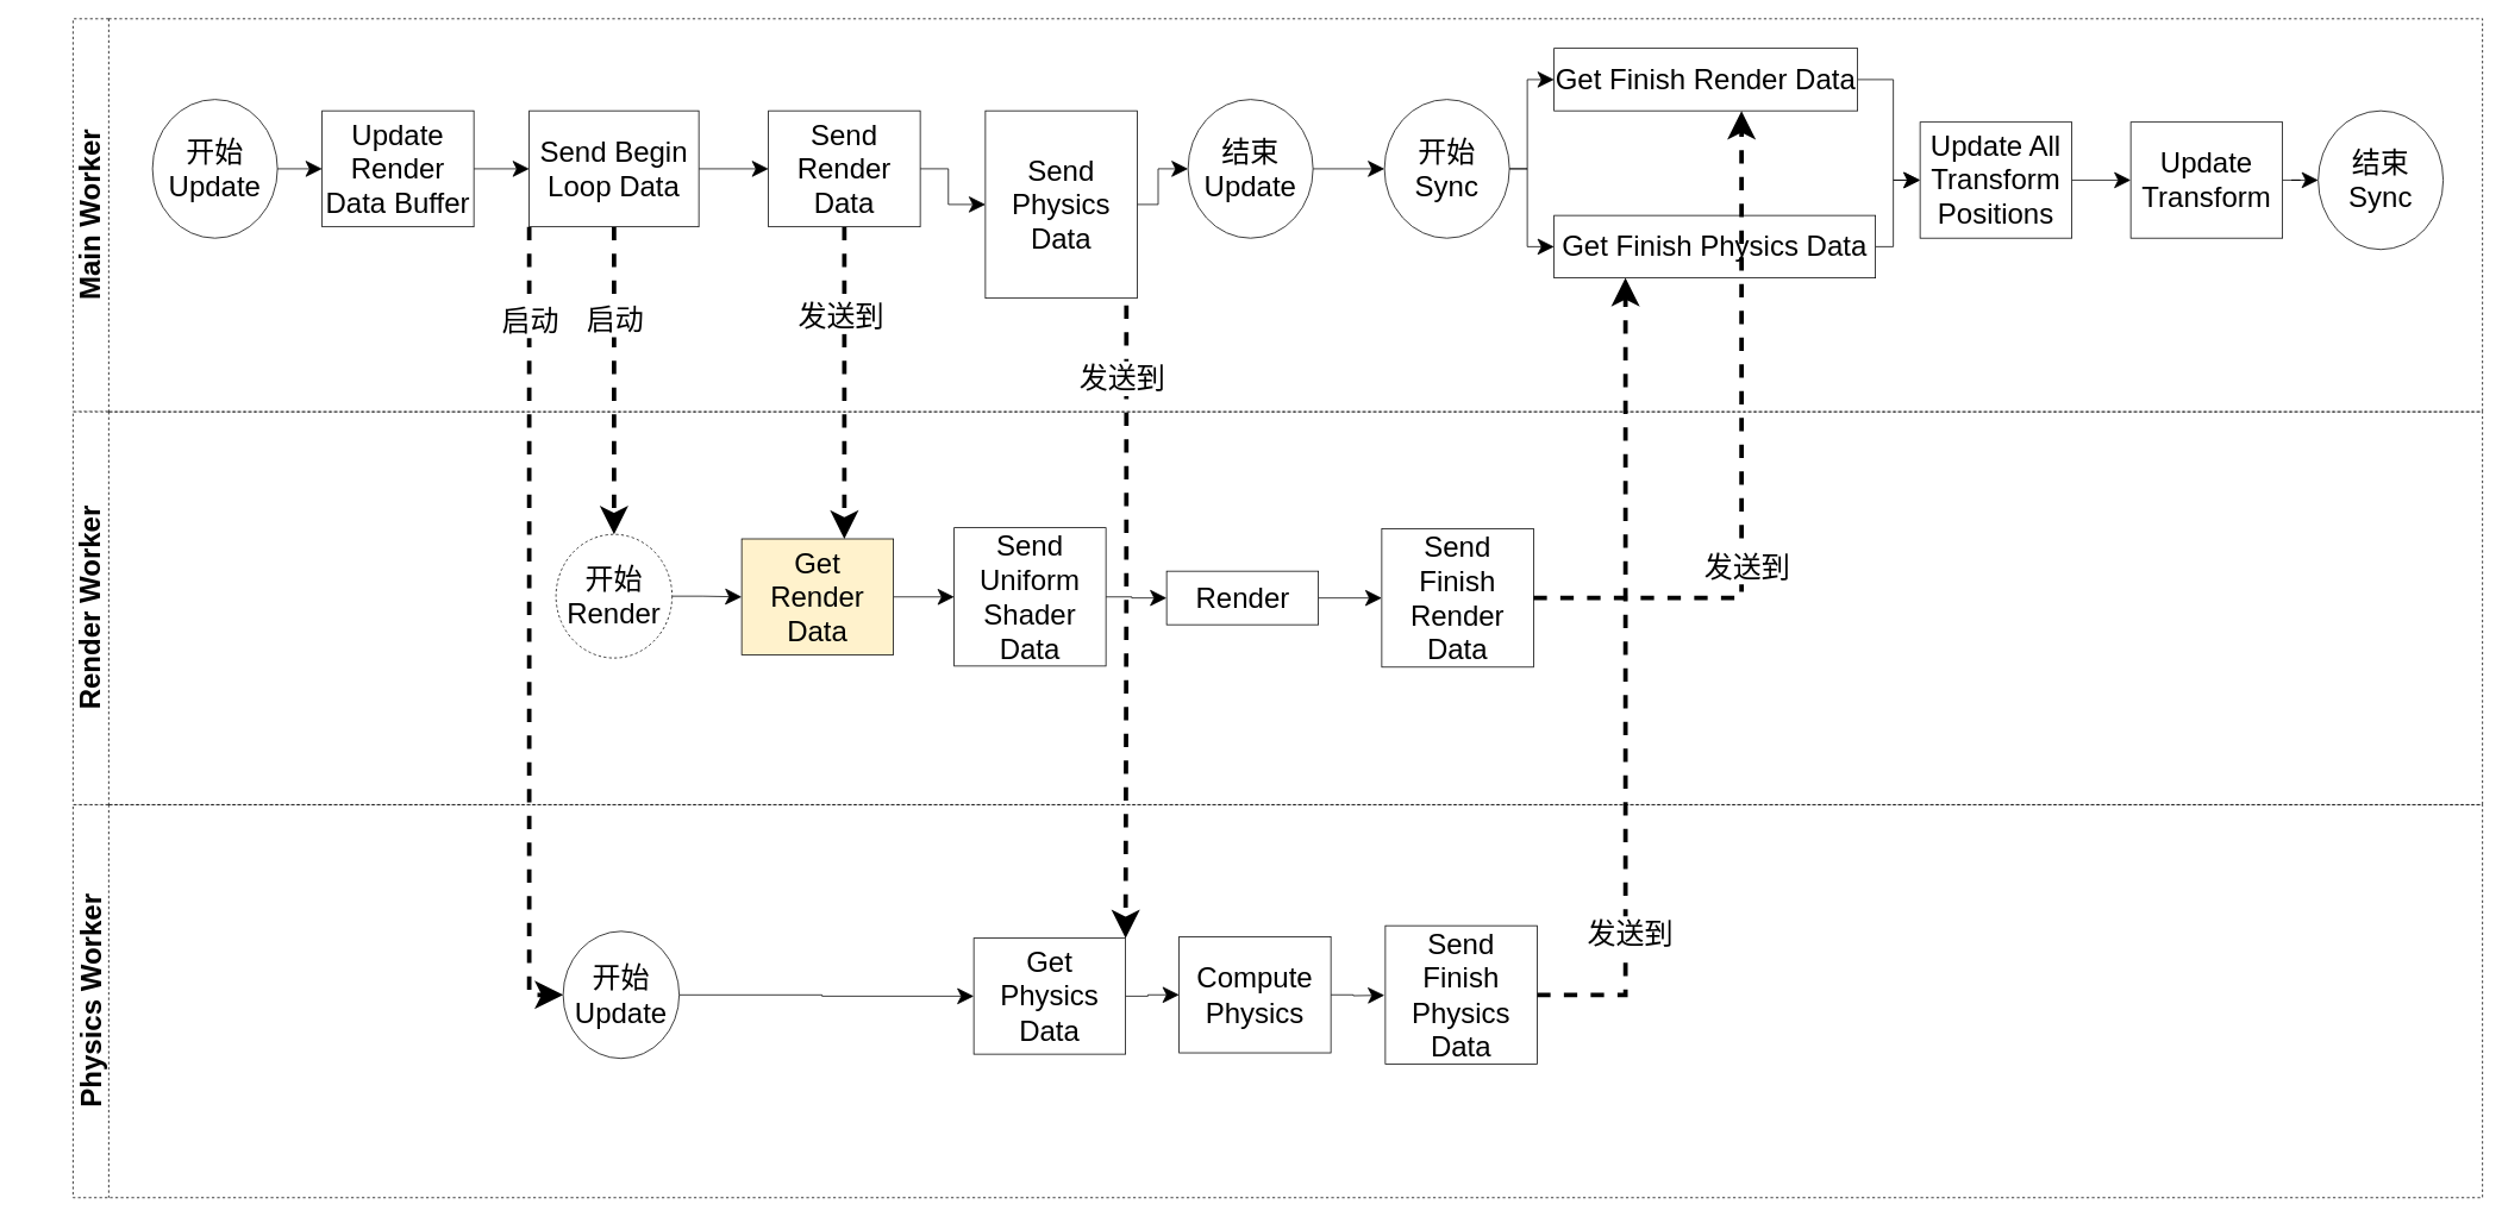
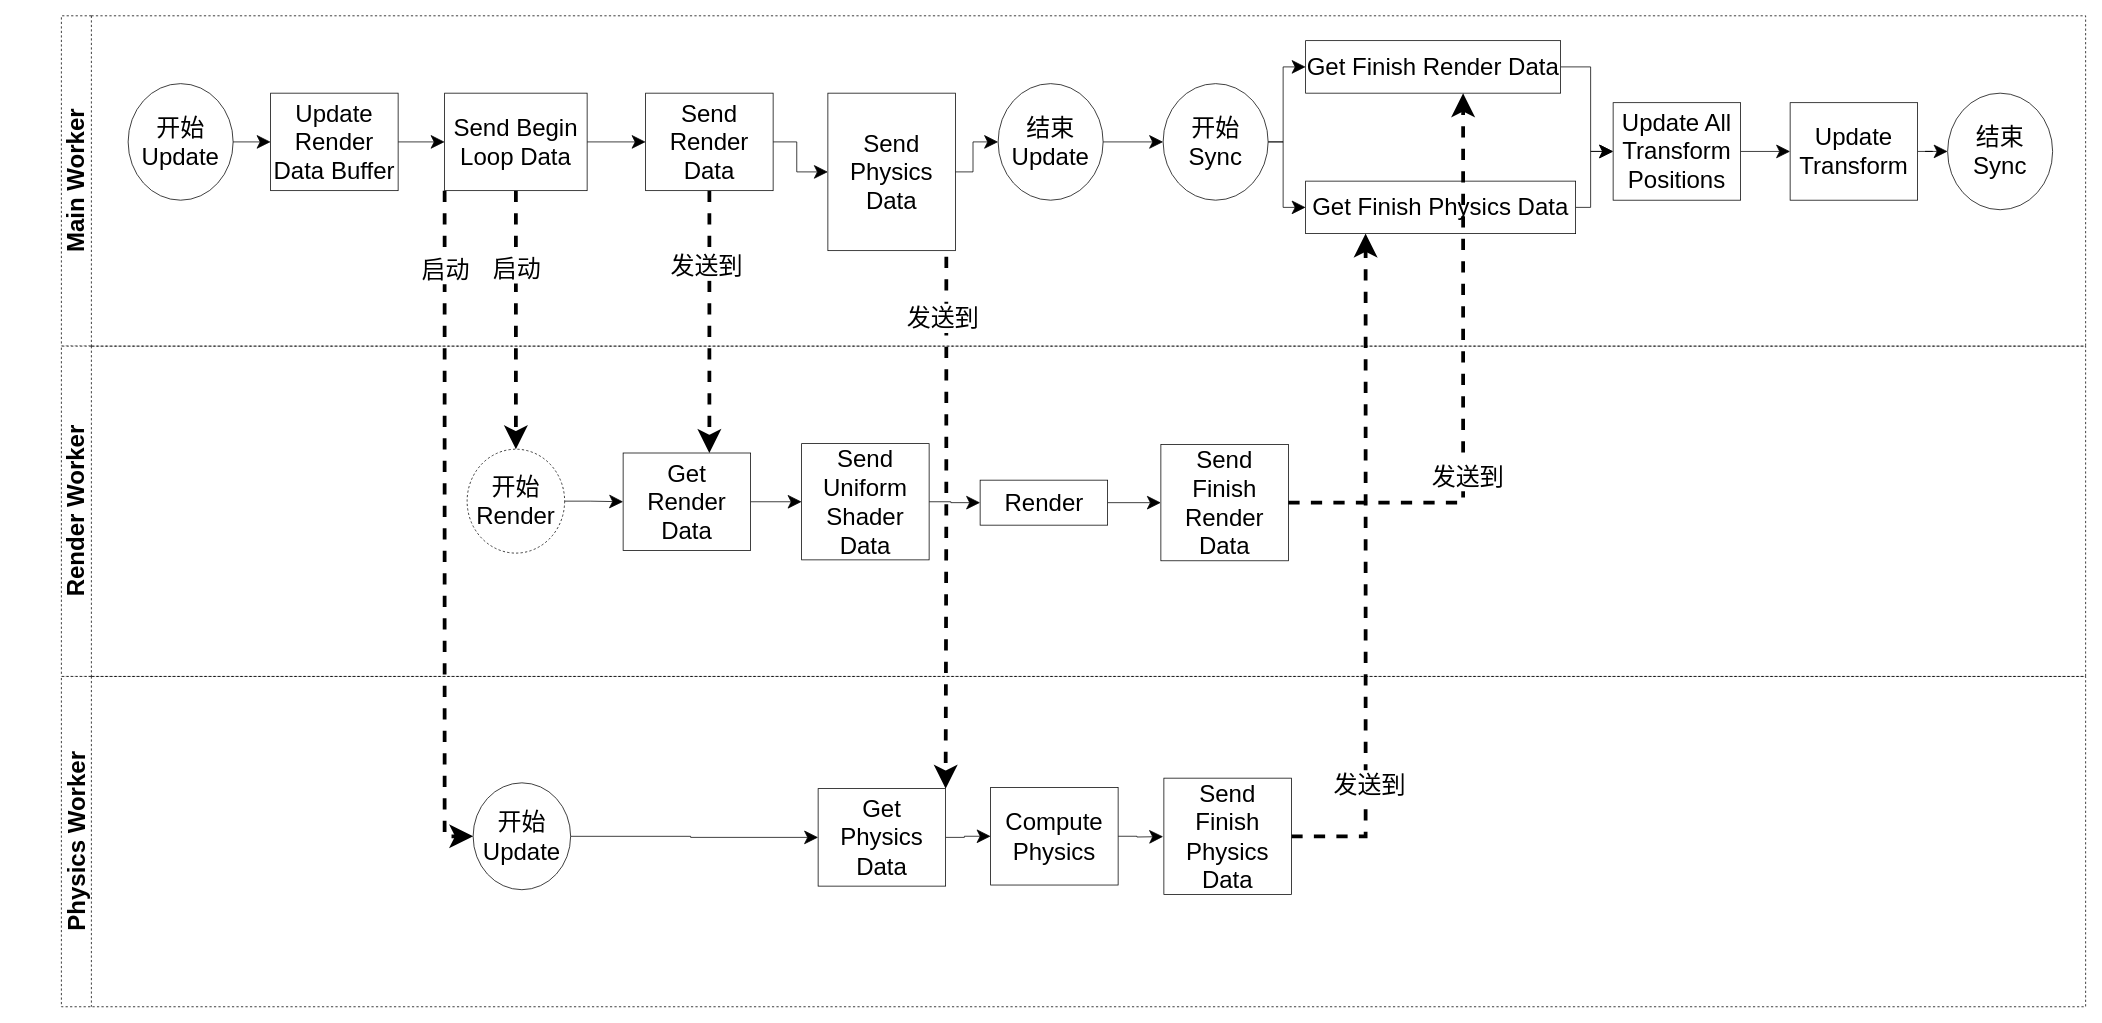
- <mxCell id="36" value="Get &lt;br&gt;Render Data" style="whiteSpace=wrap;html=1;fontSize=32;fillColor=#fff2cc;" parent="1" vertex="1"><mxGeometry x="830" y="603.5" width="170" height="130" as="geometry" /></mxCell>
+ <mxCell id="36" value="Get &lt;br&gt;Render Data" style="whiteSpace=wrap;html=1;fontSize=32;" parent="1" vertex="1"><mxGeometry x="830" y="603.5" width="170" height="130" as="geometry" /></mxCell>
